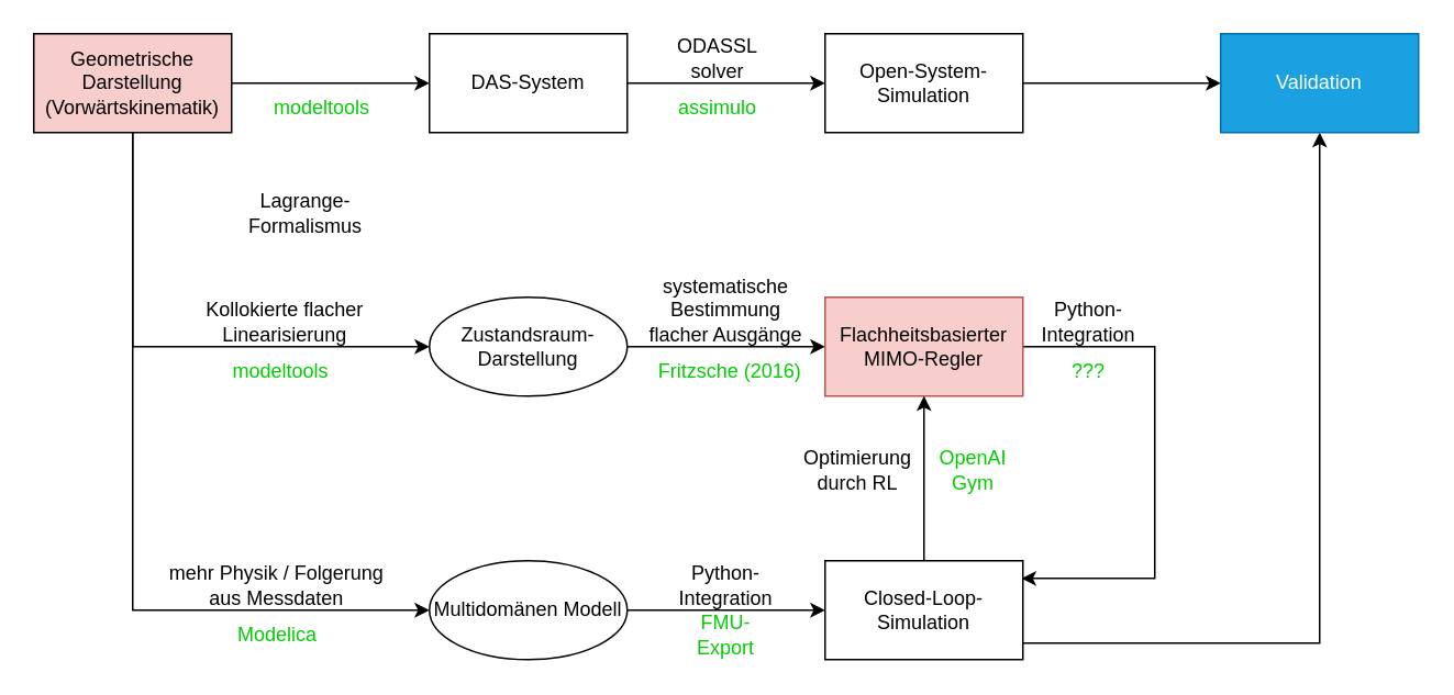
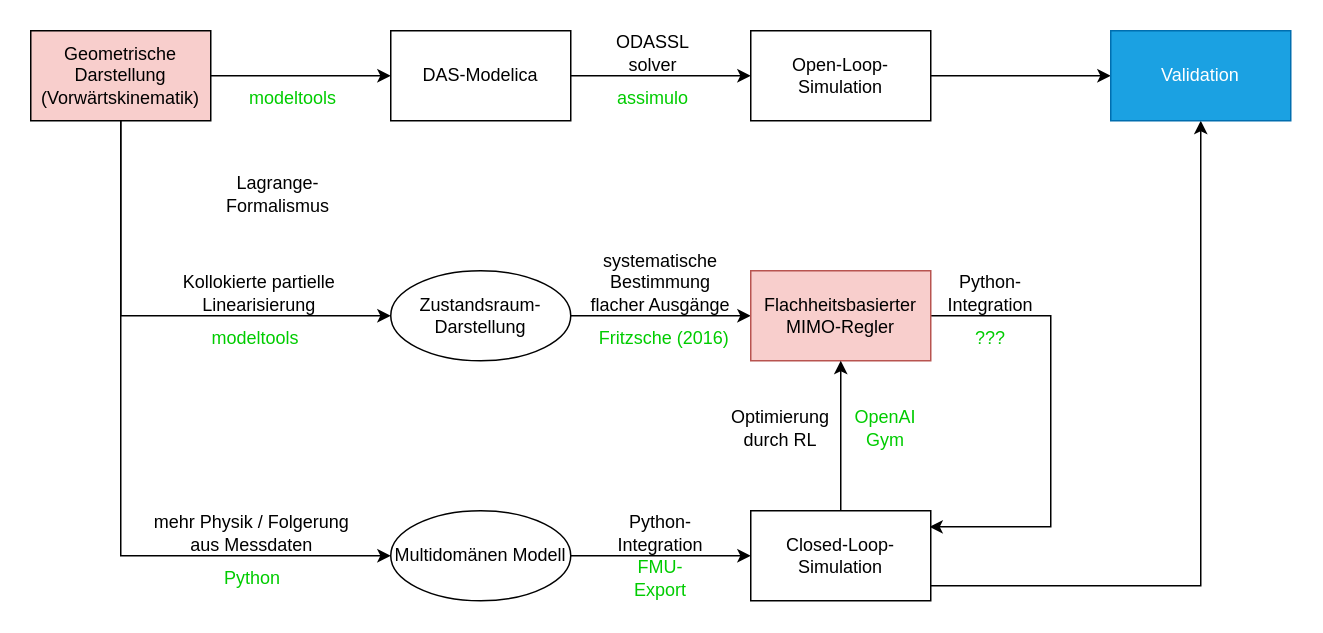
- <mxCell id="7" value="DAS-System" style="rounded=0;whiteSpace=wrap;html=1;" vertex="1" parent="1"><mxGeometry x="260" y="20" width="120" height="60" as="geometry" /></mxCell>
+ <mxCell id="7" value="DAS-Modelica" style="rounded=0;whiteSpace=wrap;html=1;" vertex="1" parent="1"><mxGeometry x="260" y="20" width="120" height="60" as="geometry" /></mxCell>
- <mxCell id="9" value="Open-System-Simulation" style="rounded=0;whiteSpace=wrap;html=1;" vertex="1" parent="1"><mxGeometry x="500" y="20" width="120" height="60" as="geometry" /></mxCell>
+ <mxCell id="9" value="Open-Loop-Simulation" style="rounded=0;whiteSpace=wrap;html=1;" vertex="1" parent="1"><mxGeometry x="500" y="20" width="120" height="60" as="geometry" /></mxCell>
- <mxCell id="28" value="Kollokierte flacher Linearisierung" style="text;html=1;strokeColor=none;fillColor=none;align=center;verticalAlign=middle;whiteSpace=wrap;rounded=0;fontSize=12;" vertex="1" parent="1"><mxGeometry x="120" y="180" width="105" height="30" as="geometry" /></mxCell>
+ <mxCell id="28" value="Kollokierte partielle Linearisierung" style="text;html=1;strokeColor=none;fillColor=none;align=center;verticalAlign=middle;whiteSpace=wrap;rounded=0;fontSize=12;" vertex="1" parent="1"><mxGeometry x="120" y="180" width="105" height="30" as="geometry" /></mxCell>
- <mxCell id="25" value="&lt;font color=&quot;#00cc00&quot;&gt;Modelica&lt;/font&gt;" style="text;html=1;strokeColor=none;fillColor=none;align=center;verticalAlign=middle;whiteSpace=wrap;rounded=0;fontSize=12;" vertex="1" parent="1"><mxGeometry x="138" y="370" width="60" height="30" as="geometry" /></mxCell>
+ <mxCell id="25" value="&lt;font color=&quot;#00cc00&quot;&gt;Python&lt;/font&gt;" style="text;html=1;strokeColor=none;fillColor=none;align=center;verticalAlign=middle;whiteSpace=wrap;rounded=0;fontSize=12;" vertex="1" parent="1"><mxGeometry x="138" y="370" width="60" height="30" as="geometry" /></mxCell>
